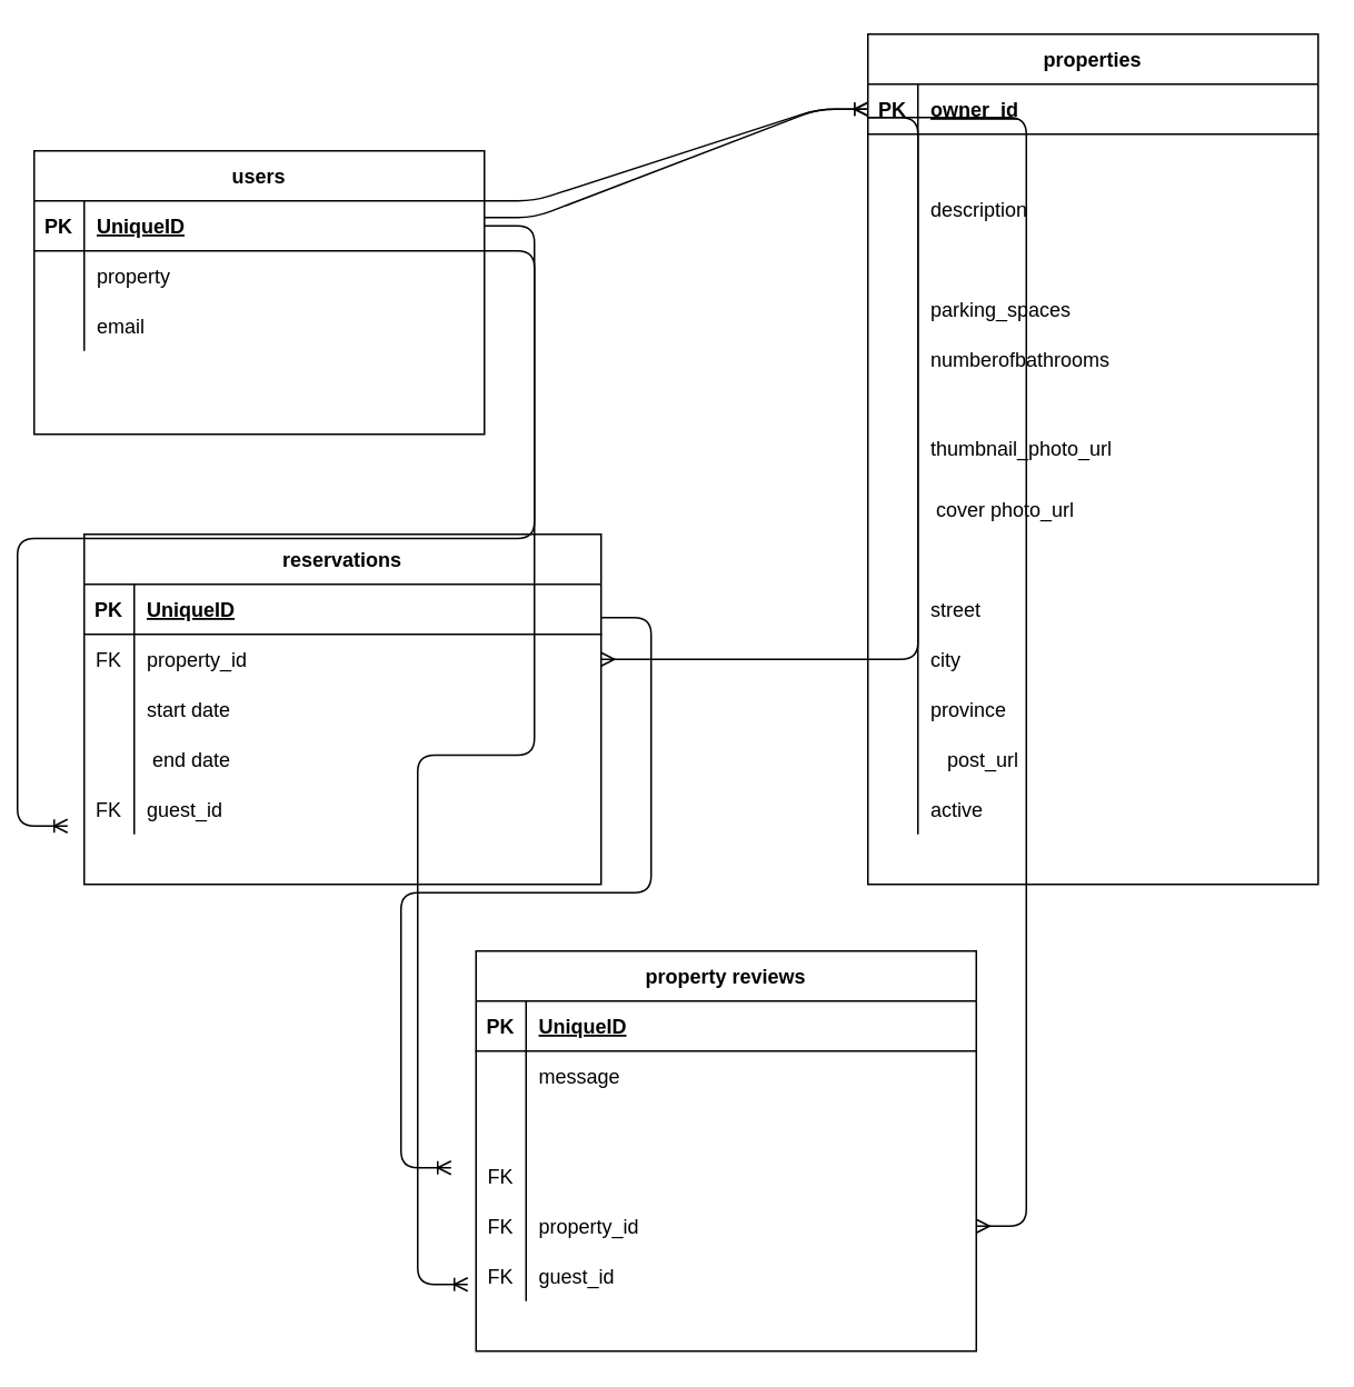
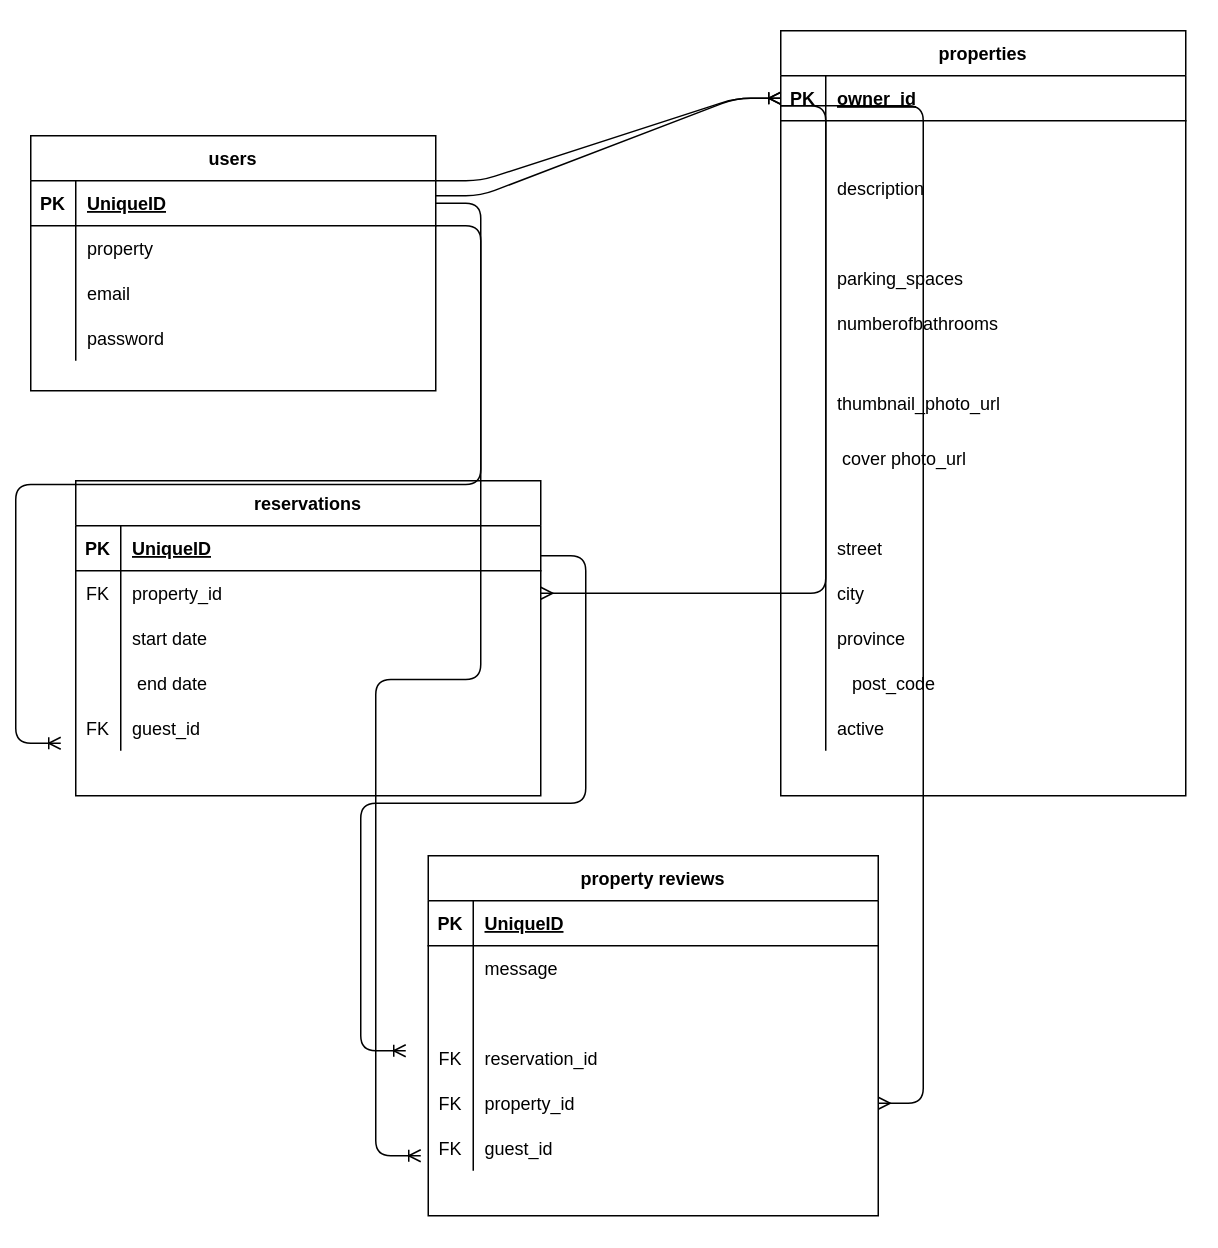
+ <mxCell id="14" value="password" style="shape=partialRectangle;connectable=0;fillColor=none;top=0;left=0;bottom=0;right=0;align=left;spacingLeft=6;overflow=hidden;" vertex="1" parent="12"><mxGeometry x="30" width="240" height="30" as="geometry" /></mxCell>
- <mxCell id="60" value="post_url" style="shape=partialRectangle;connectable=0;fillColor=none;top=0;left=0;bottom=0;right=0;align=left;spacingLeft=6;overflow=hidden;" vertex="1" parent="58"><mxGeometry x="20" width="160" height="30" as="geometry" /></mxCell>
+ <mxCell id="60" value="post_code" style="shape=partialRectangle;connectable=0;fillColor=none;top=0;left=0;bottom=0;right=0;align=left;spacingLeft=6;overflow=hidden;" vertex="1" parent="58"><mxGeometry x="20" width="160" height="30" as="geometry" /></mxCell>
+ <mxCell id="88" value="reservation_id" style="shape=partialRectangle;connectable=0;fillColor=none;top=0;left=0;bottom=0;right=0;align=left;spacingLeft=6;overflow=hidden;" vertex="1" parent="86"><mxGeometry x="30" width="270" height="30" as="geometry" /></mxCell>
